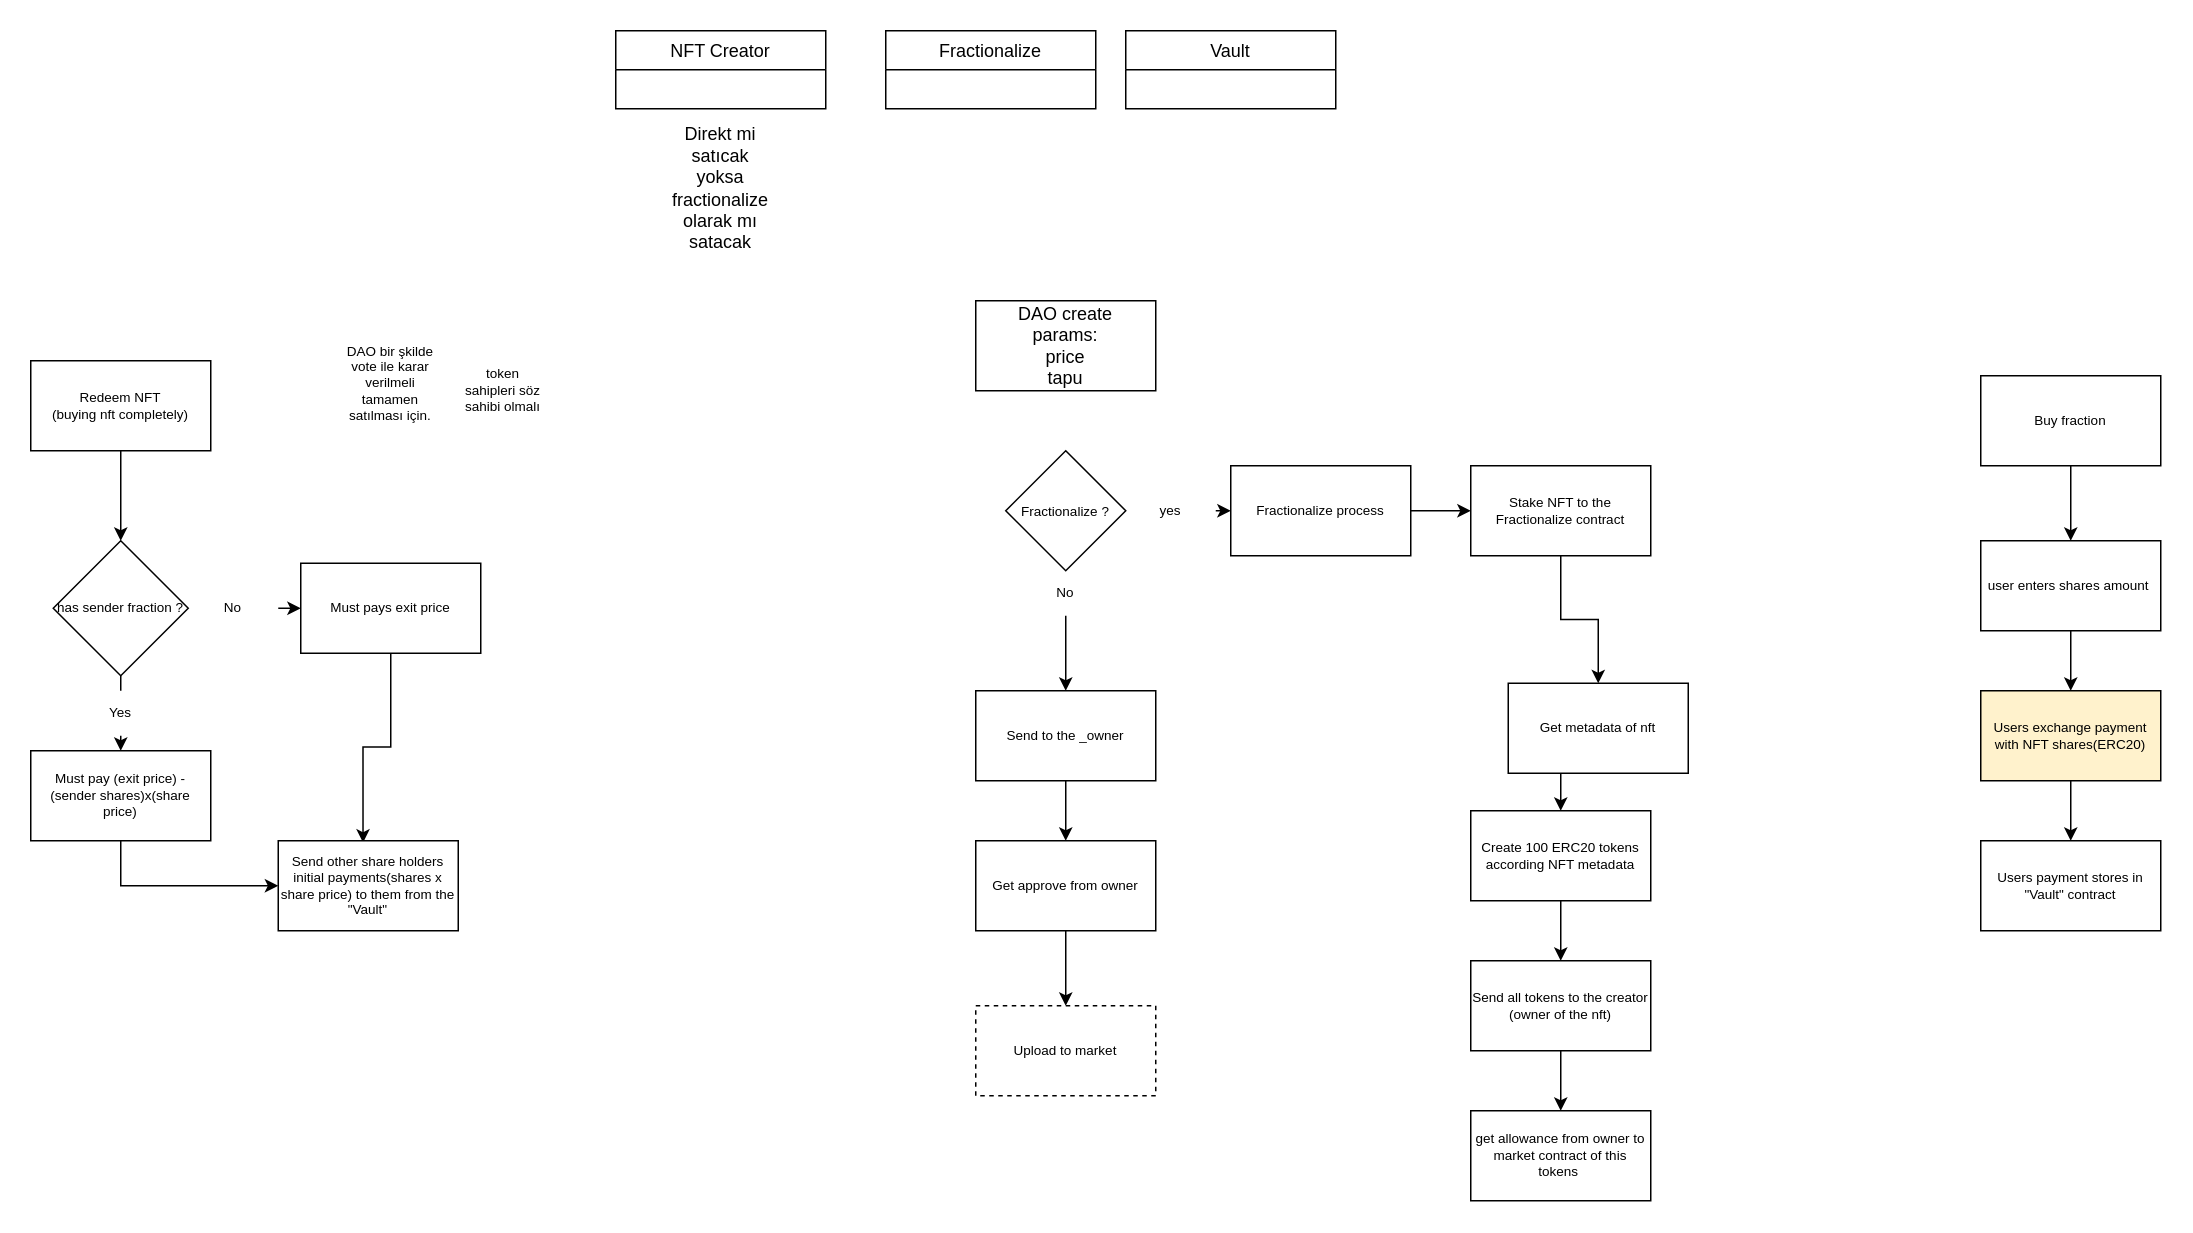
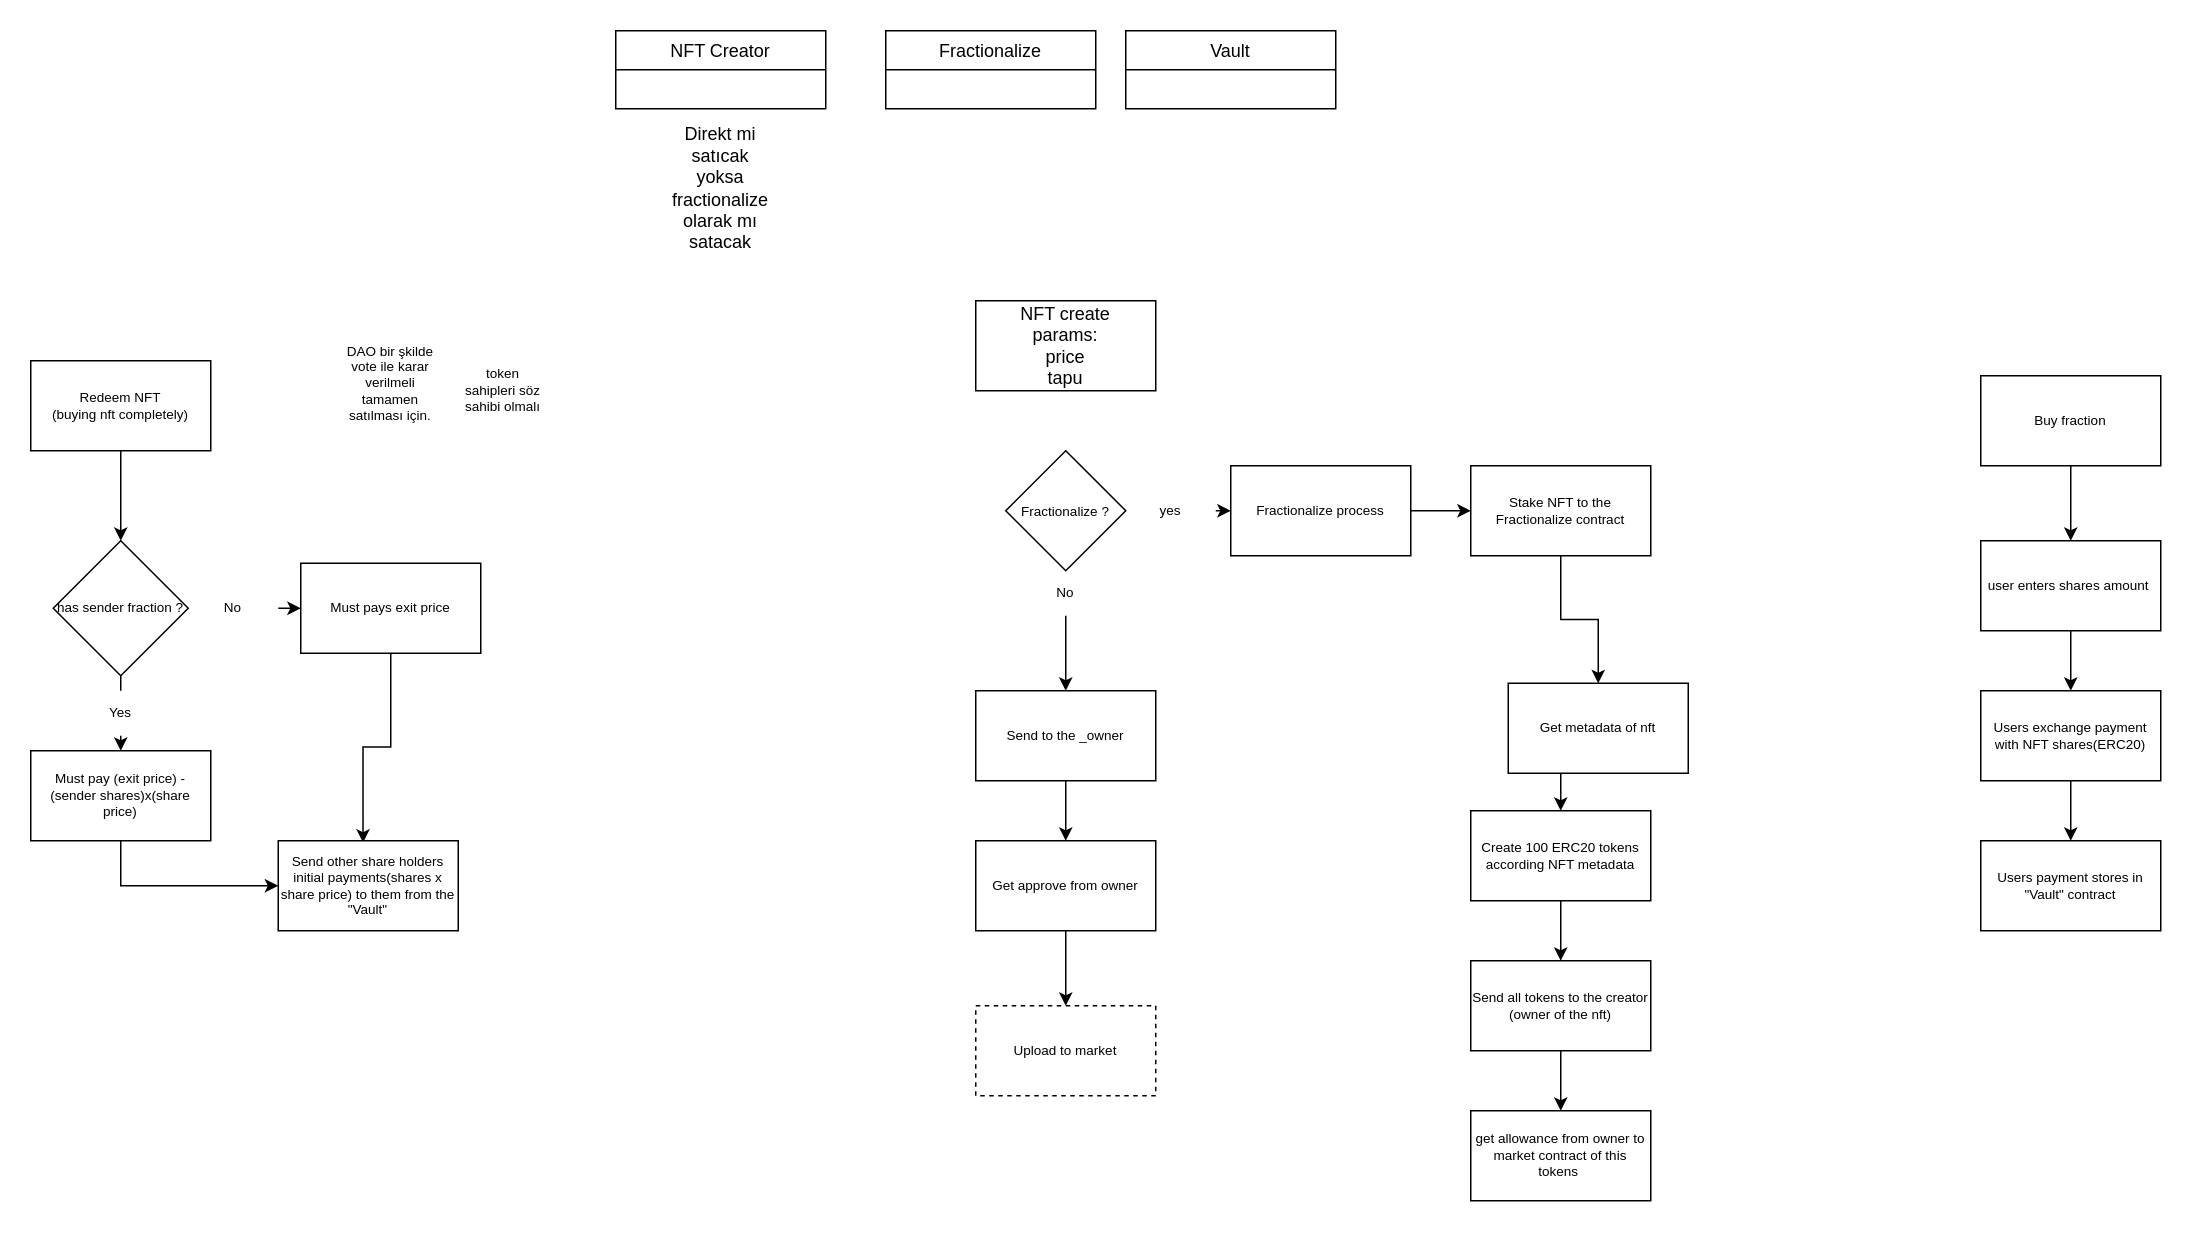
- <mxCell id="6" value="DAO create&lt;br&gt;params:&lt;br&gt;price&lt;br&gt;tapu" style="rounded=0;whiteSpace=wrap;html=1;" vertex="1" parent="1"><mxGeometry x="650" y="200" width="120" height="60" as="geometry" /></mxCell>
+ <mxCell id="6" value="NFT create&lt;br&gt;params:&lt;br&gt;price&lt;br&gt;tapu" style="rounded=0;whiteSpace=wrap;html=1;" vertex="1" parent="1"><mxGeometry x="650" y="200" width="120" height="60" as="geometry" /></mxCell>
- <mxCell id="46" value="Users exchange payment with NFT shares(ERC20)" style="rounded=0;whiteSpace=wrap;html=1;fontSize=9;fillColor=#fff2cc;" vertex="1" parent="1"><mxGeometry x="1320" y="460" width="120" height="60" as="geometry" /></mxCell>
+ <mxCell id="46" value="Users exchange payment with NFT shares(ERC20)" style="rounded=0;whiteSpace=wrap;html=1;fontSize=9;" vertex="1" parent="1"><mxGeometry x="1320" y="460" width="120" height="60" as="geometry" /></mxCell>
